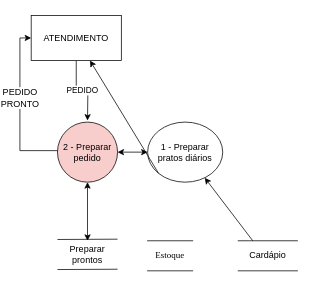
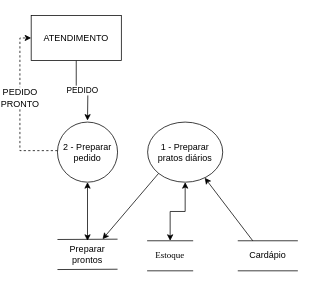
- <mxCell id="18" value="" style="endArrow=classic;html=1;exitX=0;exitY=1;exitDx=0;exitDy=0;" edge="1" parent="1" source="6" target="13"><mxGeometry width="50" height="50" relative="1" as="geometry"><mxPoint x="49" y="270" as="sourcePoint" /><mxPoint x="99" y="220" as="targetPoint" /></mxGeometry></mxCell>
+ <mxCell id="18" value="" style="endArrow=classic;html=1;entryX=0.75;entryY=0;entryDx=0;entryDy=0;exitX=0;exitY=1;exitDx=0;exitDy=0;" edge="1" parent="1" source="6" target="15"><mxGeometry width="50" height="50" relative="1" as="geometry"><mxPoint x="49" y="270" as="sourcePoint" /><mxPoint x="99" y="220" as="targetPoint" /></mxGeometry></mxCell>
- <mxCell id="2" style="edgeStyle=orthogonalEdgeStyle;rounded=0;orthogonalLoop=1;jettySize=auto;html=1;entryX=0;entryY=0.5;entryDx=0;entryDy=0;" parent="1" source="4" target="13" edge="1"><mxGeometry relative="1" as="geometry"><Array as="points"><mxPoint x="20" y="200" /><mxPoint x="20" y="50" /></Array></mxGeometry></mxCell>
+ <mxCell id="2" style="edgeStyle=orthogonalEdgeStyle;rounded=0;orthogonalLoop=1;jettySize=auto;html=1;entryX=0;entryY=0.5;entryDx=0;entryDy=0;dashed=1;" parent="1" source="4" target="13" edge="1"><mxGeometry relative="1" as="geometry"><Array as="points"><mxPoint x="20" y="200" /><mxPoint x="20" y="50" /></Array></mxGeometry></mxCell>
- <mxCell id="4" value="2 -&amp;nbsp;Preparar pedido" style="ellipse;whiteSpace=wrap;html=1;aspect=fixed;fillColor=#f8cecc;" parent="1" vertex="1"><mxGeometry x="70" y="162" width="80" height="80" as="geometry" /></mxCell>
+ <mxCell id="4" value="2 -&amp;nbsp;Preparar pedido" style="ellipse;whiteSpace=wrap;html=1;aspect=fixed;" parent="1" vertex="1"><mxGeometry x="70" y="162" width="80" height="80" as="geometry" /></mxCell>
- <mxCell id="5" style="edgeStyle=orthogonalEdgeStyle;rounded=0;orthogonalLoop=1;jettySize=auto;html=1;startArrow=classic;startFill=1;" parent="1" source="6" target="4" edge="1"><mxGeometry relative="1" as="geometry" /></mxCell>
+ <mxCell id="5" style="edgeStyle=orthogonalEdgeStyle;rounded=0;orthogonalLoop=1;jettySize=auto;html=1;entryX=0.5;entryY=0;entryDx=0;entryDy=0;startArrow=classic;startFill=1;" parent="1" source="6" target="7" edge="1"><mxGeometry relative="1" as="geometry" /></mxCell>
